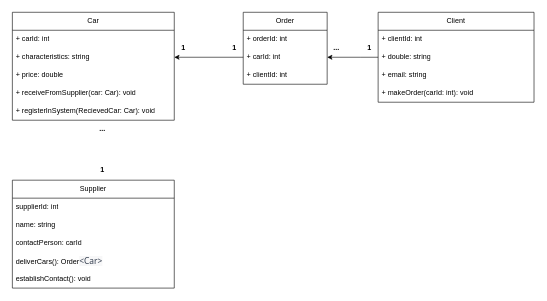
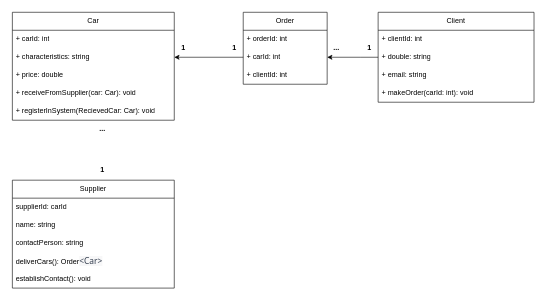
- <mxCell id="15" value="supplierId: int" style="text;strokeColor=none;fillColor=none;align=left;verticalAlign=middle;spacingLeft=4;spacingRight=4;overflow=hidden;points=[[0,0.5],[1,0.5]];portConstraint=eastwest;rotatable=0;whiteSpace=wrap;html=1;" vertex="1" parent="14"><mxGeometry y="30" width="270" height="30" as="geometry" /></mxCell>
+ <mxCell id="15" value="supplierId: carId" style="text;strokeColor=none;fillColor=none;align=left;verticalAlign=middle;spacingLeft=4;spacingRight=4;overflow=hidden;points=[[0,0.5],[1,0.5]];portConstraint=eastwest;rotatable=0;whiteSpace=wrap;html=1;" vertex="1" parent="14"><mxGeometry y="30" width="270" height="30" as="geometry" /></mxCell>
- <mxCell id="17" value="contactPerson: carId" style="text;strokeColor=none;fillColor=none;align=left;verticalAlign=middle;spacingLeft=4;spacingRight=4;overflow=hidden;points=[[0,0.5],[1,0.5]];portConstraint=eastwest;rotatable=0;whiteSpace=wrap;html=1;" vertex="1" parent="14"><mxGeometry y="90" width="270" height="30" as="geometry" /></mxCell>
+ <mxCell id="17" value="contactPerson: string" style="text;strokeColor=none;fillColor=none;align=left;verticalAlign=middle;spacingLeft=4;spacingRight=4;overflow=hidden;points=[[0,0.5],[1,0.5]];portConstraint=eastwest;rotatable=0;whiteSpace=wrap;html=1;" vertex="1" parent="14"><mxGeometry y="90" width="270" height="30" as="geometry" /></mxCell>
